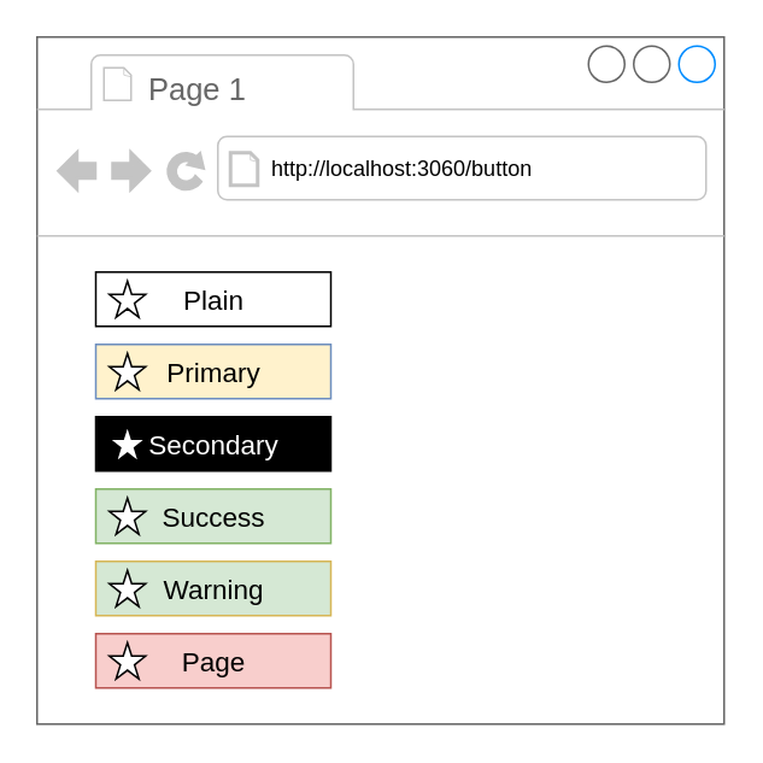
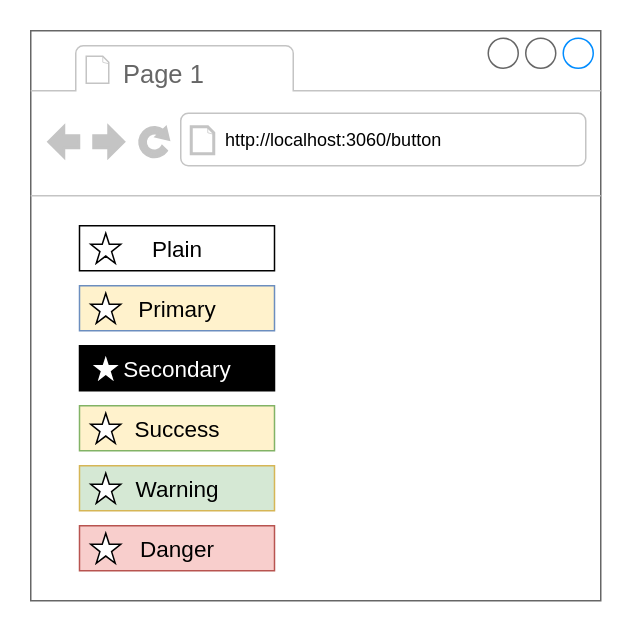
- <mxCell id="9" value="Success" style="rounded=0;whiteSpace=wrap;html=1;strokeWidth=1;fontSize=15;align=center;fillColor=#d5e8d4;strokeColor=#82b366;" vertex="1" parent="2"><mxGeometry x="32.5" y="250" width="130" height="30" as="geometry" /></mxCell>
+ <mxCell id="9" value="Success" style="rounded=0;whiteSpace=wrap;html=1;strokeWidth=1;fontSize=15;align=center;fillColor=#fff2cc;strokeColor=#82b366;" vertex="1" parent="2"><mxGeometry x="32.5" y="250" width="130" height="30" as="geometry" /></mxCell>
- <mxCell id="11" value="Page" style="rounded=0;whiteSpace=wrap;html=1;strokeWidth=1;fontSize=15;align=center;fillColor=#f8cecc;strokeColor=#b85450;" vertex="1" parent="2"><mxGeometry x="32.5" y="330" width="130" height="30" as="geometry" /></mxCell>
+ <mxCell id="11" value="Danger" style="rounded=0;whiteSpace=wrap;html=1;strokeWidth=1;fontSize=15;align=center;fillColor=#f8cecc;strokeColor=#b85450;" vertex="1" parent="2"><mxGeometry x="32.5" y="330" width="130" height="30" as="geometry" /></mxCell>
